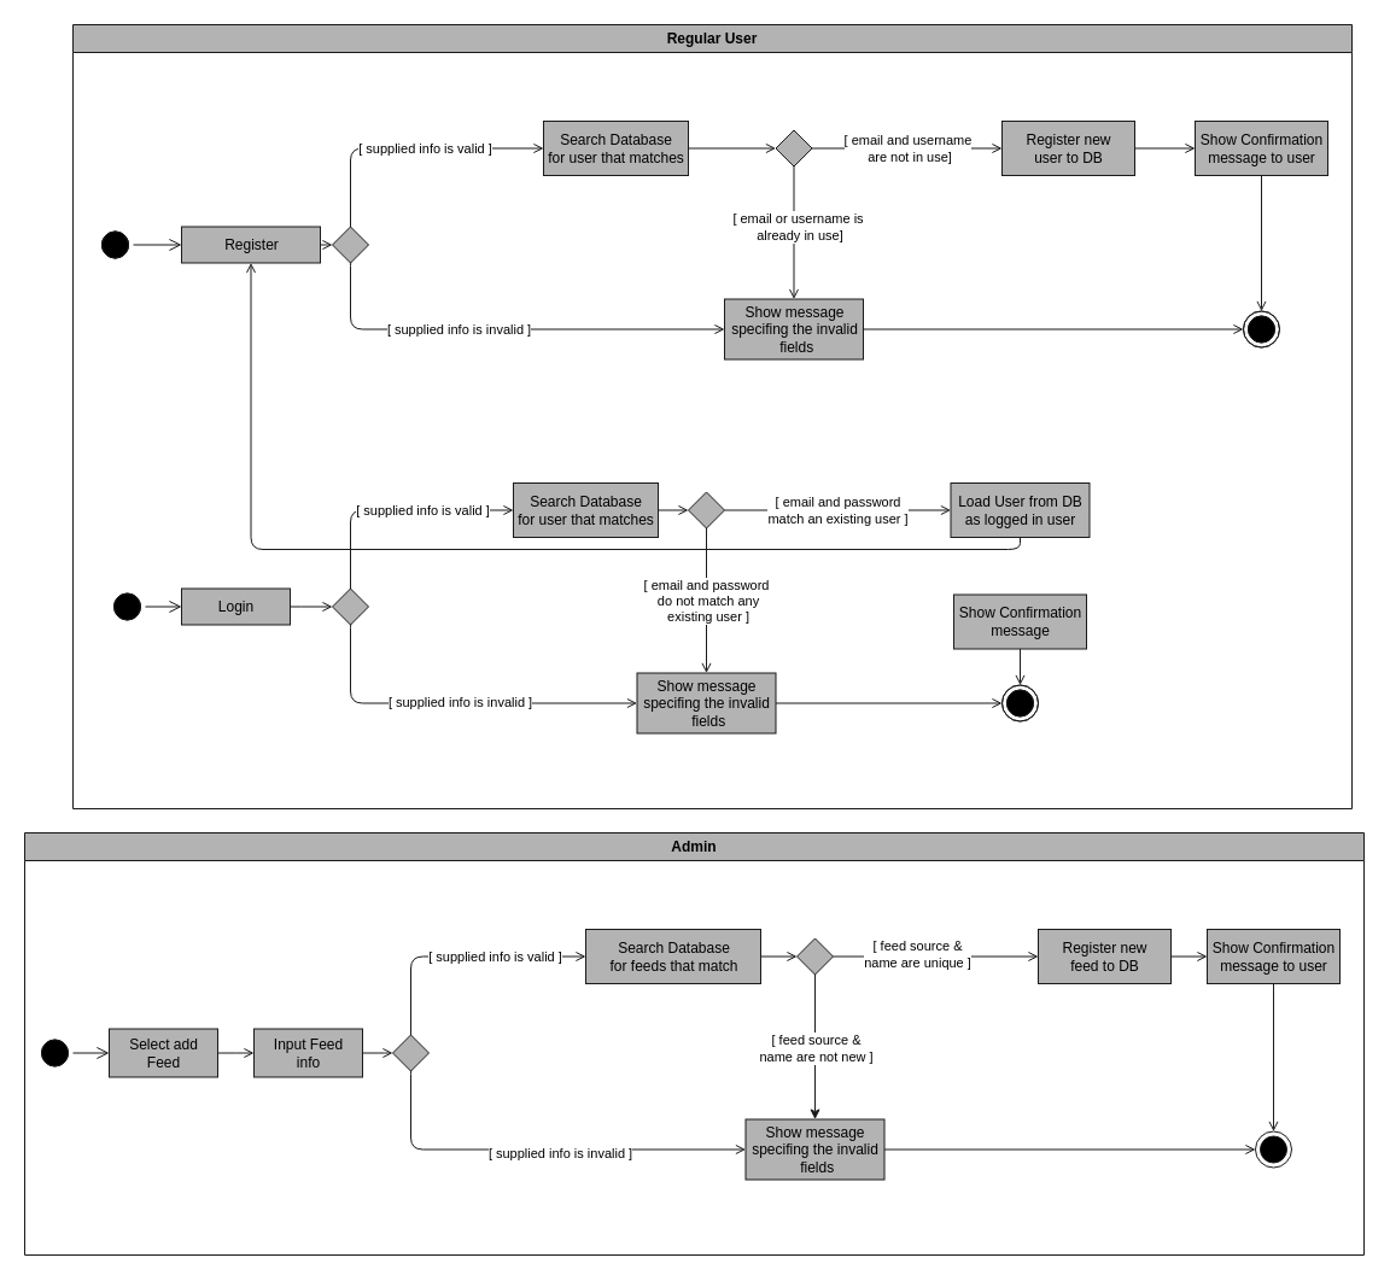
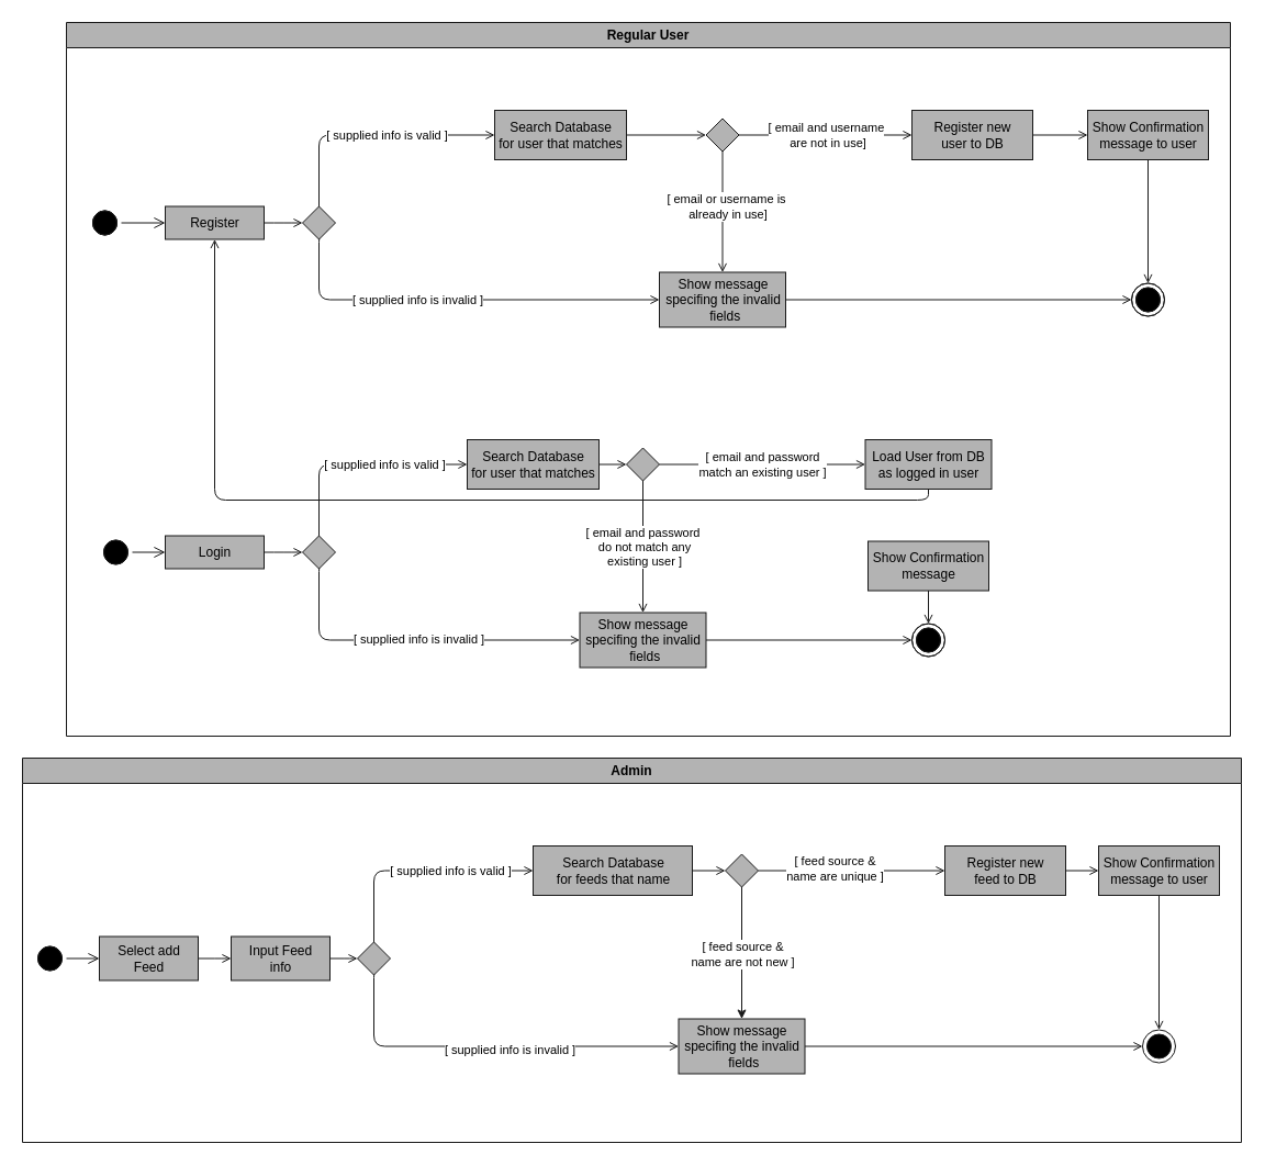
- <mxCell id="33" value="Register" style="html=1;strokeColor=#1A1A1A;fillColor=#B3B3B3;" vertex="1" parent="32"><mxGeometry x="90" y="167.5" width="115" height="30" as="geometry" /></mxCell>
+ <mxCell id="33" value="Register" style="html=1;strokeColor=#1A1A1A;fillColor=#B3B3B3;" vertex="1" parent="32"><mxGeometry x="90" y="167.5" width="90" height="30" as="geometry" /></mxCell>
- <mxCell id="5" value="Search Database&lt;br&gt;for feeds that match" style="html=1;strokeColor=#1A1A1A;fillColor=#B3B3B3;" vertex="1" parent="2"><mxGeometry x="465" y="80" width="145" height="45" as="geometry" /></mxCell>
+ <mxCell id="5" value="Search Database&lt;br&gt;for feeds that name" style="html=1;strokeColor=#1A1A1A;fillColor=#B3B3B3;" vertex="1" parent="2"><mxGeometry x="465" y="80" width="145" height="45" as="geometry" /></mxCell>
